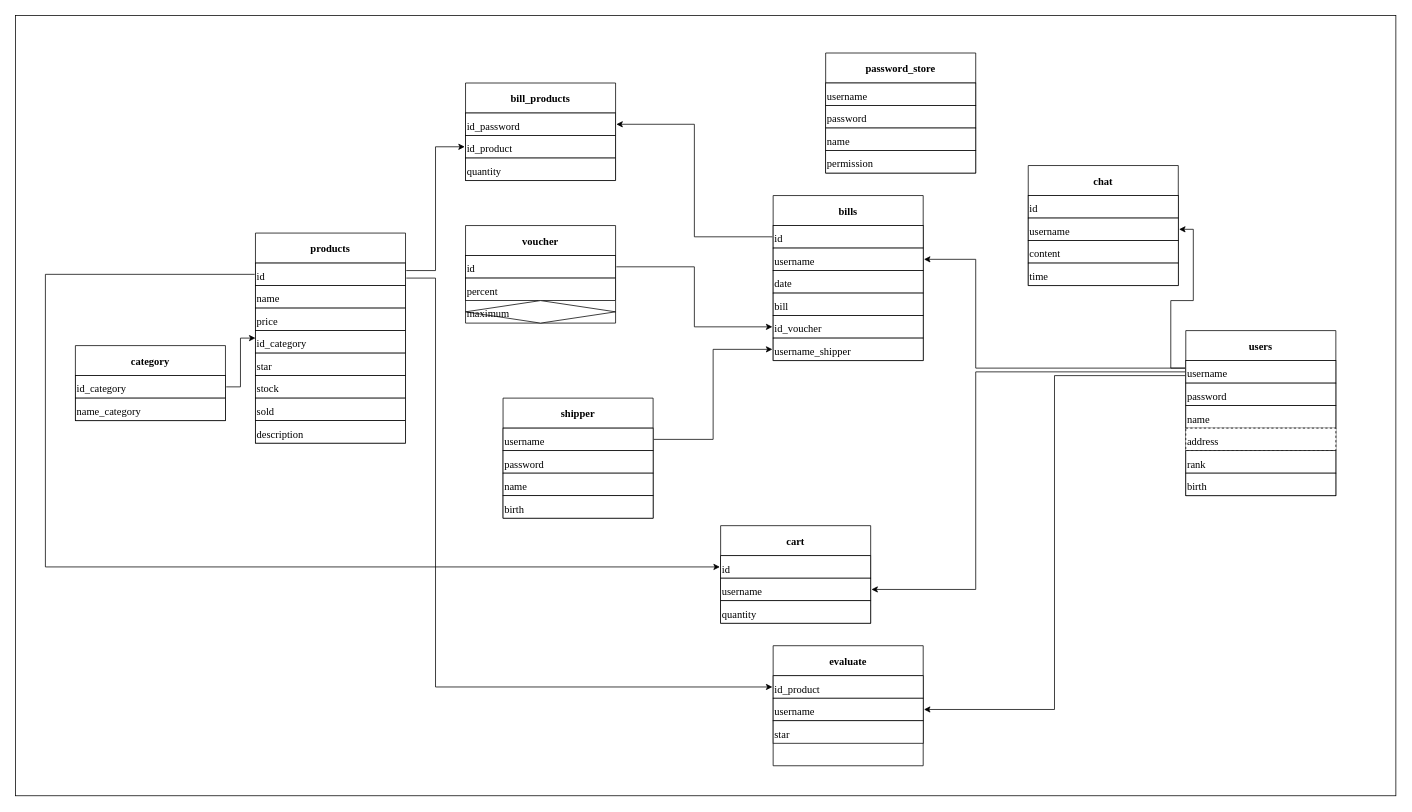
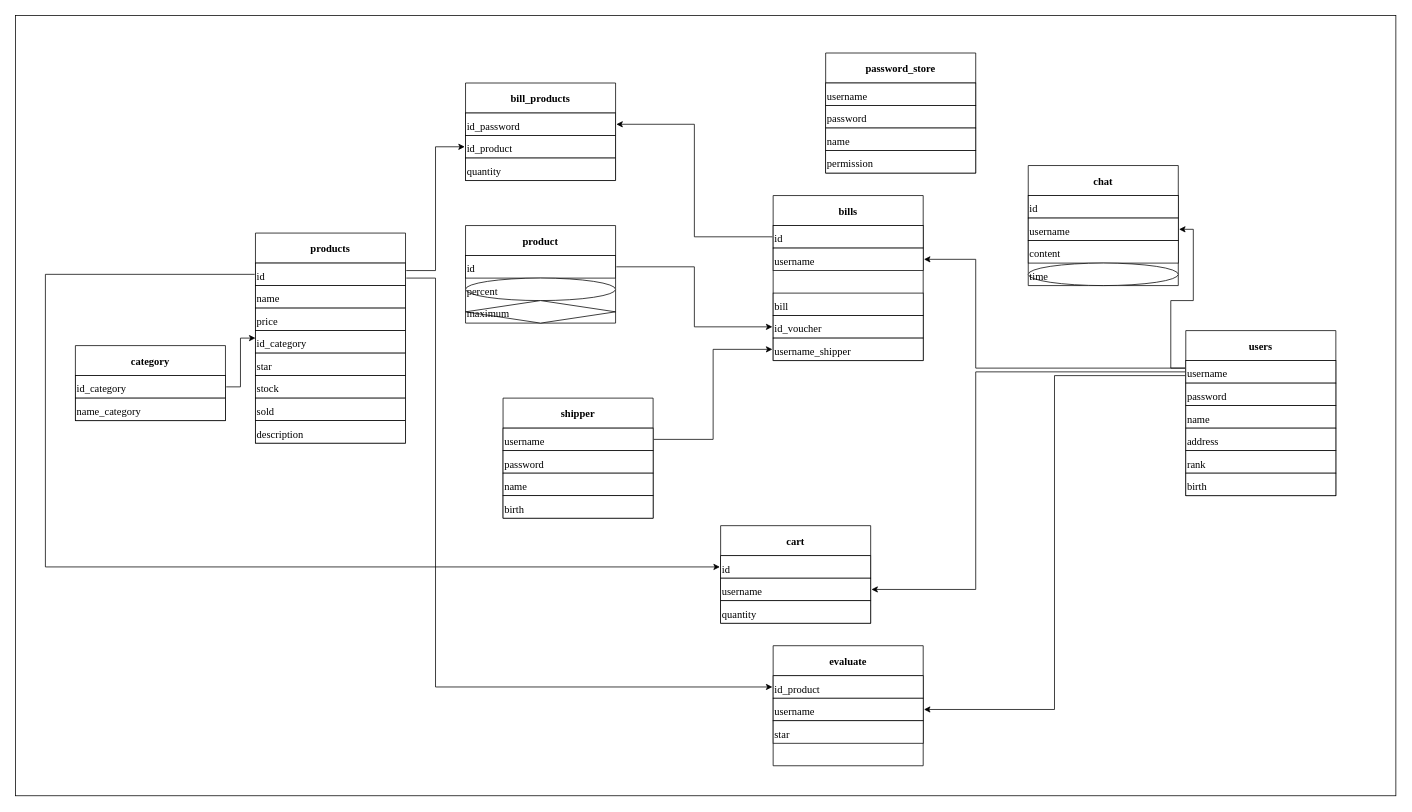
- <mxCell id="38" value="voucher" style="swimlane;gradientColor=none;startSize=40;fontFamily=Times New Roman;fontSize=14;" vertex="1" parent="1"><mxGeometry x="620" y="300" width="200" height="130" as="geometry" /></mxCell>
+ <mxCell id="38" value="product" style="swimlane;gradientColor=none;startSize=40;fontFamily=Times New Roman;fontSize=14;" vertex="1" parent="1"><mxGeometry x="620" y="300" width="200" height="130" as="geometry" /></mxCell>
- <mxCell id="68" value="time" style="gradientColor=none;whiteSpace=wrap;fontColor=default;labelBackgroundColor=none;align=left;verticalAlign=bottom;perimeterSpacing=1;strokeWidth=1;rounded=0;shadow=0;sketch=0;fontFamily=Times New Roman;fontSize=14;" vertex="1" parent="64"><mxGeometry y="130" width="200" height="30" as="geometry" /></mxCell>
+ <mxCell id="68" value="time" style="ellipse;gradientColor=none;whiteSpace=wrap;fontColor=default;labelBackgroundColor=none;align=left;verticalAlign=bottom;perimeterSpacing=1;strokeWidth=1;shadow=0;sketch=0;fontFamily=Times New Roman;fontSize=14;" vertex="1" parent="64"><mxGeometry y="130" width="200" height="30" as="geometry" /></mxCell>
- <mxCell id="34" value="date" style="gradientColor=none;whiteSpace=wrap;fontColor=default;labelBackgroundColor=none;align=left;verticalAlign=bottom;perimeterSpacing=1;strokeWidth=1;rounded=0;shadow=0;sketch=0;fontFamily=Times New Roman;fontSize=14;" parent="31" vertex="1"><mxGeometry y="100" width="200" height="30" as="geometry" /></mxCell>
- <mxCell id="40" value="percent" style="gradientColor=none;whiteSpace=wrap;fontColor=default;labelBackgroundColor=none;align=left;verticalAlign=bottom;perimeterSpacing=1;strokeWidth=1;rounded=0;shadow=0;sketch=0;fontFamily=Times New Roman;fontSize=14;" vertex="1" parent="38"><mxGeometry y="70" width="200" height="30" as="geometry" /></mxCell>
+ <mxCell id="40" value="percent" style="ellipse;gradientColor=none;whiteSpace=wrap;fontColor=default;labelBackgroundColor=none;align=left;verticalAlign=bottom;perimeterSpacing=1;strokeWidth=1;shadow=0;sketch=0;fontFamily=Times New Roman;fontSize=14;" vertex="1" parent="38"><mxGeometry y="70" width="200" height="30" as="geometry" /></mxCell>
- <mxCell id="6" value="address" style="gradientColor=none;whiteSpace=wrap;fontColor=default;labelBackgroundColor=none;align=left;verticalAlign=bottom;perimeterSpacing=1;strokeWidth=1;rounded=0;shadow=0;sketch=0;fontFamily=Times New Roman;fontSize=14;dashed=1;" parent="2" vertex="1"><mxGeometry y="130" width="200" height="30" as="geometry" /></mxCell>
+ <mxCell id="6" value="address" style="gradientColor=none;whiteSpace=wrap;fontColor=default;labelBackgroundColor=none;align=left;verticalAlign=bottom;perimeterSpacing=1;strokeWidth=1;rounded=0;shadow=0;sketch=0;fontFamily=Times New Roman;fontSize=14;" parent="2" vertex="1"><mxGeometry y="130" width="200" height="30" as="geometry" /></mxCell>
